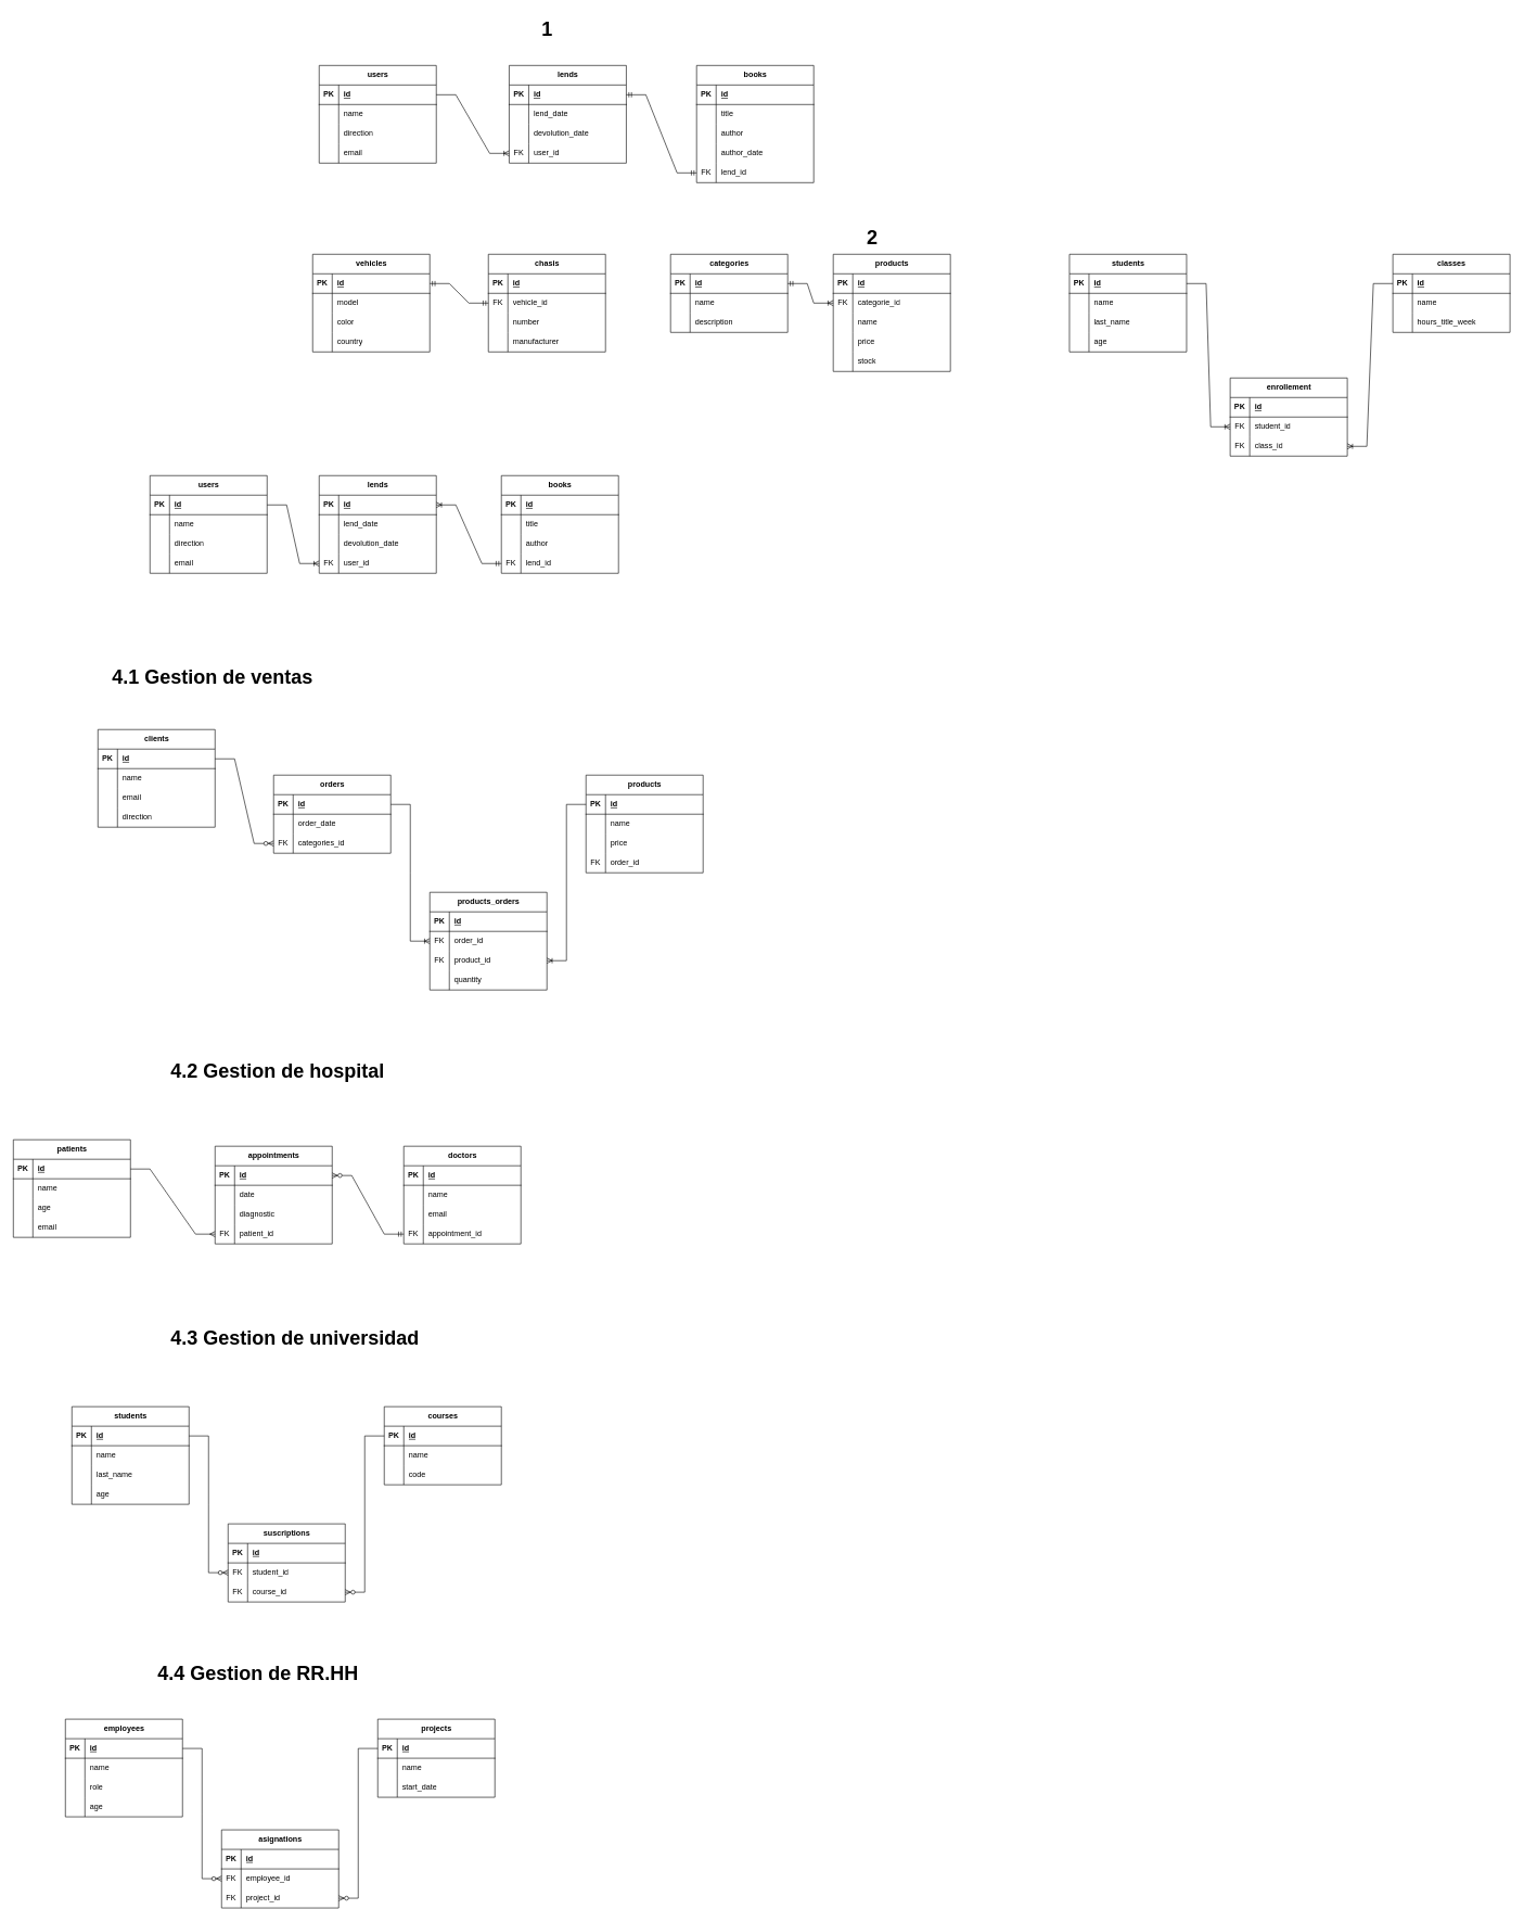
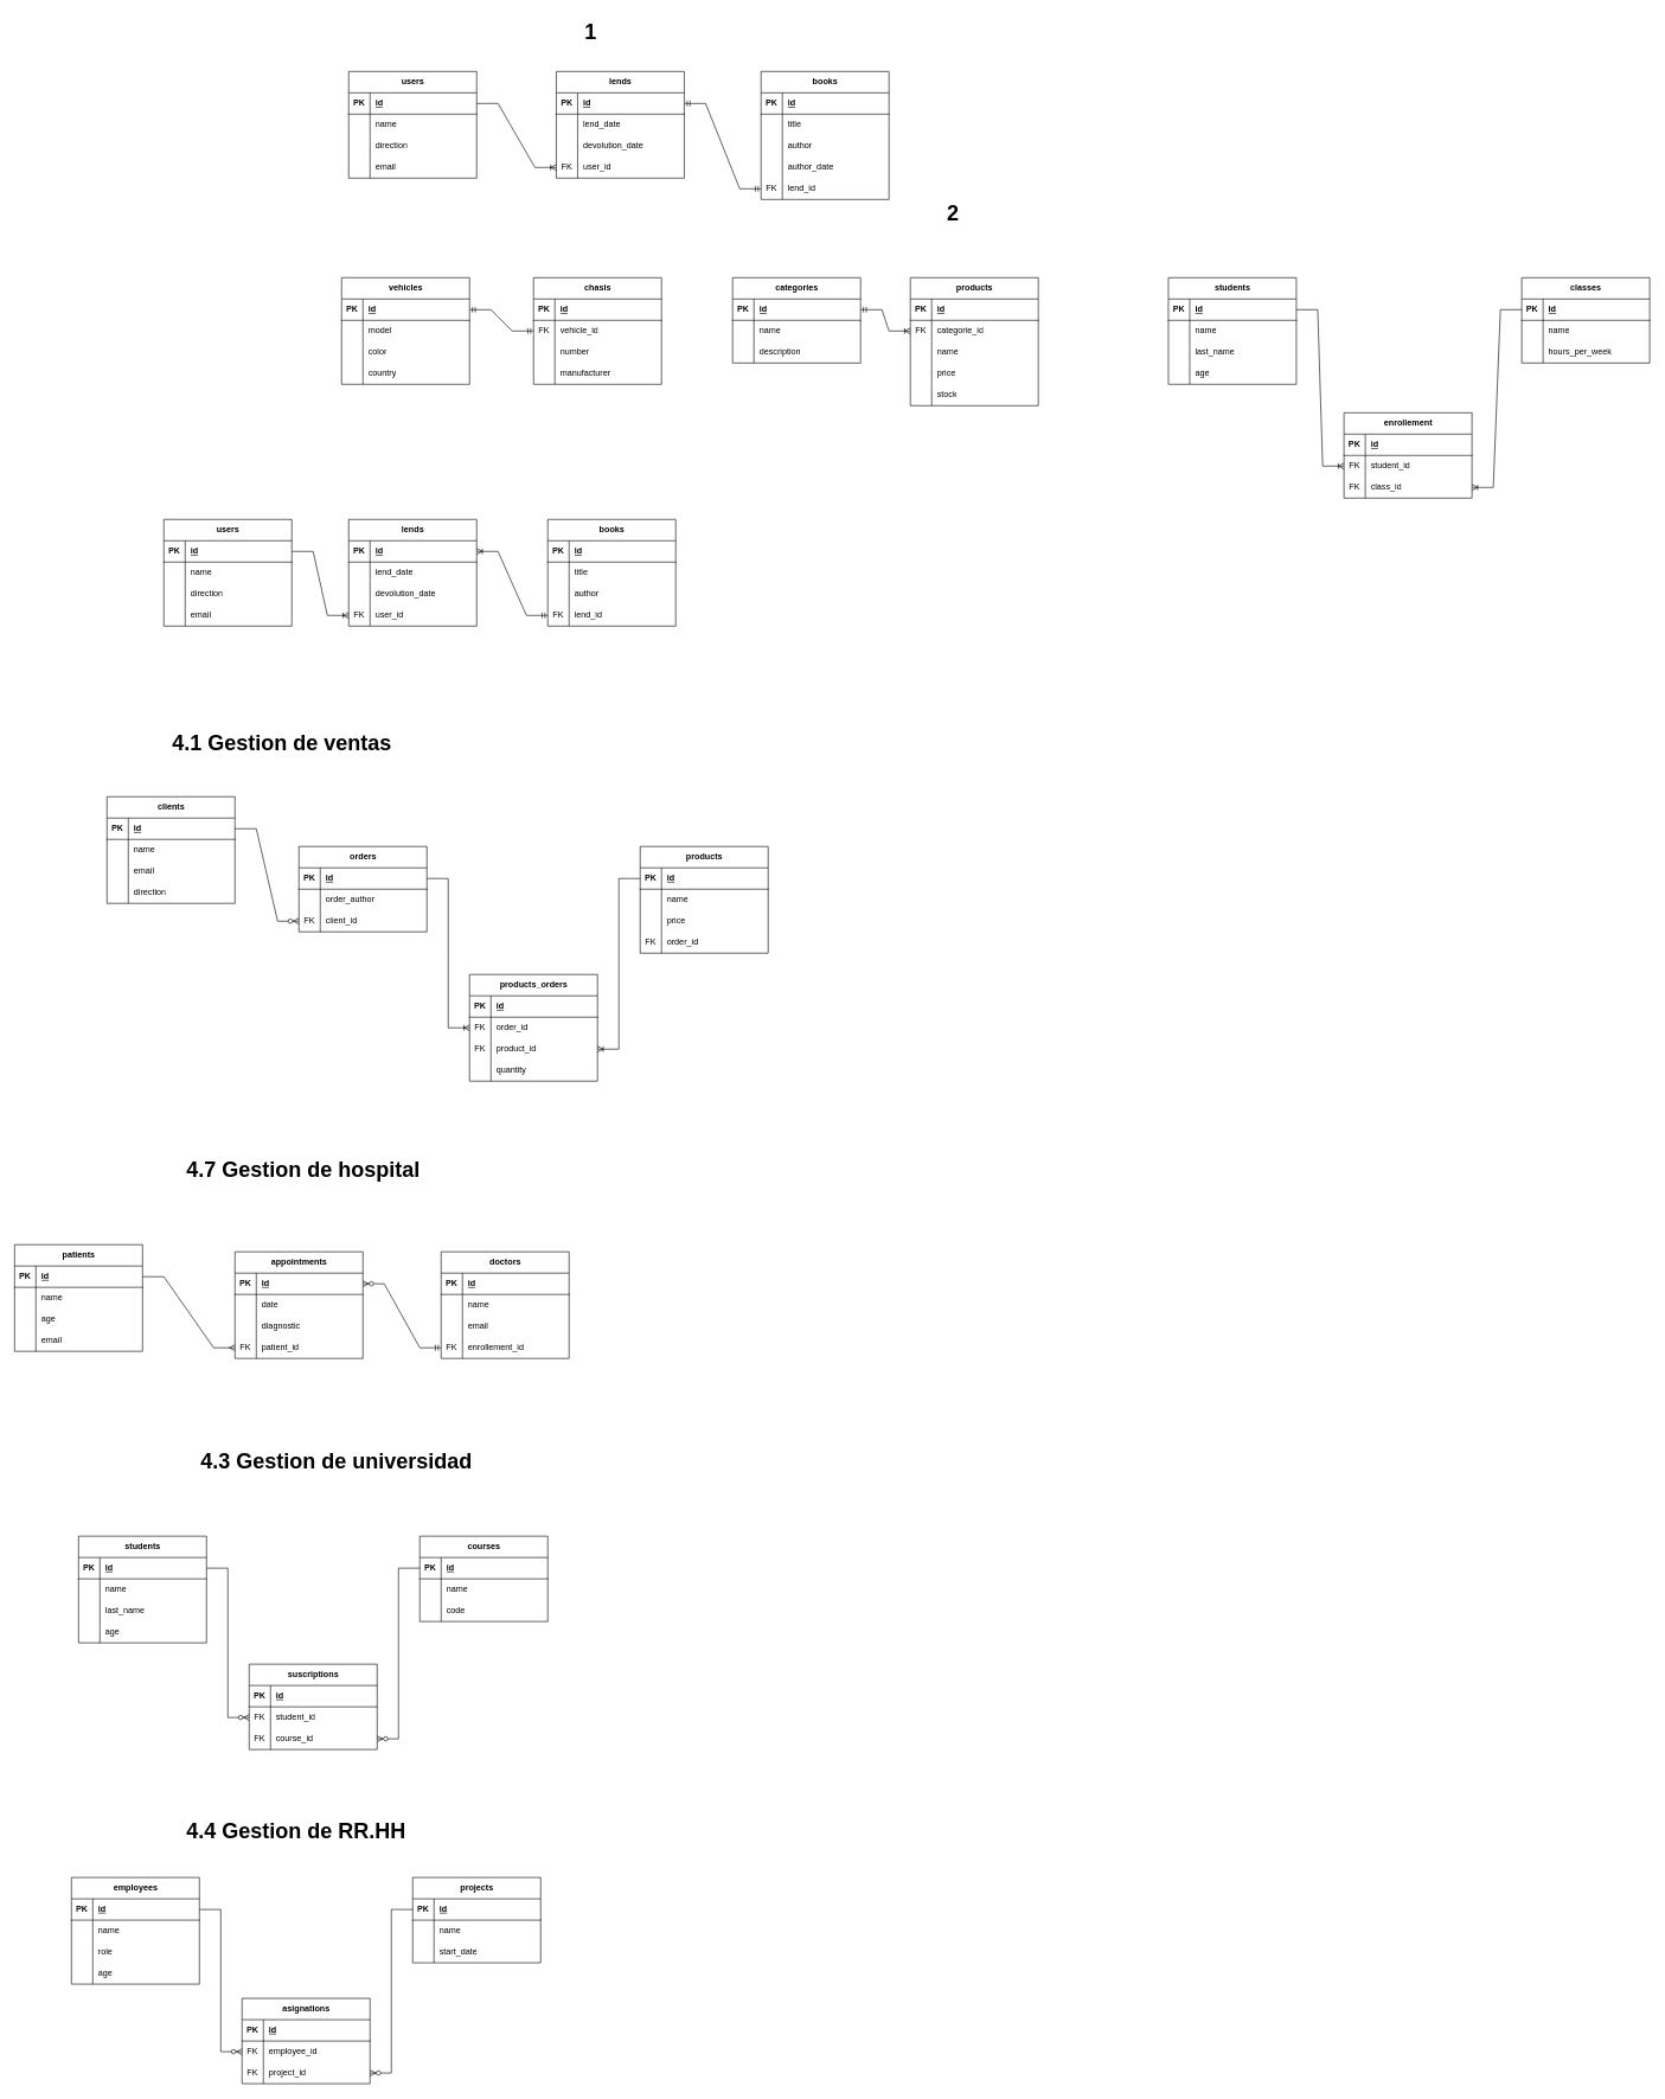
- <mxCell id="135" value="&lt;span style=&quot;color: rgb(0, 0, 0); font-family: Helvetica; font-style: normal; font-variant-ligatures: normal; font-variant-caps: normal; font-weight: 700; letter-spacing: normal; orphans: 2; text-align: center; text-indent: 0px; text-transform: none; widows: 2; word-spacing: 0px; -webkit-text-stroke-width: 0px; white-space: nowrap; background-color: rgb(251, 251, 251); text-decoration-thickness: initial; text-decoration-style: initial; text-decoration-color: initial; float: none; display: inline !important;&quot;&gt;&lt;font style=&quot;font-size: 30px;&quot;&gt;1&lt;/font&gt;&lt;/span&gt;" style="text;whiteSpace=wrap;html=1;" vertex="1" parent="1"><mxGeometry x="830" y="20" width="30" height="50" as="geometry" /></mxCell>
+ <mxCell id="135" value="&lt;span style=&quot;color: rgb(0, 0, 0); font-family: Helvetica; font-style: normal; font-variant-ligatures: normal; font-variant-caps: normal; font-weight: 700; letter-spacing: normal; orphans: 2; text-align: center; text-indent: 0px; text-transform: none; widows: 2; word-spacing: 0px; -webkit-text-stroke-width: 0px; white-space: nowrap; background-color: rgb(251, 251, 251); text-decoration-thickness: initial; text-decoration-style: initial; text-decoration-color: initial; float: none; display: inline !important;&quot;&gt;&lt;font style=&quot;font-size: 30px;&quot;&gt;1&lt;/font&gt;&lt;/span&gt;" style="text;whiteSpace=wrap;html=1;" vertex="1" parent="1"><mxGeometry x="820" y="20" width="30" height="50" as="geometry" /></mxCell>
- <mxCell id="136" value="&lt;span style=&quot;color: rgb(0, 0, 0); font-family: Helvetica; font-style: normal; font-variant-ligatures: normal; font-variant-caps: normal; font-weight: 700; letter-spacing: normal; orphans: 2; text-align: center; text-indent: 0px; text-transform: none; widows: 2; word-spacing: 0px; -webkit-text-stroke-width: 0px; white-space: nowrap; background-color: rgb(251, 251, 251); text-decoration-thickness: initial; text-decoration-style: initial; text-decoration-color: initial; float: none; display: inline !important;&quot;&gt;&lt;font style=&quot;font-size: 30px;&quot;&gt;2&lt;/font&gt;&lt;/span&gt;" style="text;whiteSpace=wrap;html=1;" vertex="1" parent="1"><mxGeometry x="1330" y="340" width="40" height="50" as="geometry" /></mxCell>
+ <mxCell id="136" value="&lt;span style=&quot;color: rgb(0, 0, 0); font-family: Helvetica; font-style: normal; font-variant-ligatures: normal; font-variant-caps: normal; font-weight: 700; letter-spacing: normal; orphans: 2; text-align: center; text-indent: 0px; text-transform: none; widows: 2; word-spacing: 0px; -webkit-text-stroke-width: 0px; white-space: nowrap; background-color: rgb(251, 251, 251); text-decoration-thickness: initial; text-decoration-style: initial; text-decoration-color: initial; float: none; display: inline !important;&quot;&gt;&lt;font style=&quot;font-size: 30px;&quot;&gt;2&lt;/font&gt;&lt;/span&gt;" style="text;whiteSpace=wrap;html=1;" vertex="1" parent="1"><mxGeometry x="1330" y="275" width="40" height="50" as="geometry" /></mxCell>
- <mxCell id="122" value="hours_title_week" style="shape=partialRectangle;connectable=0;fillColor=none;top=0;left=0;bottom=0;right=0;align=left;spacingLeft=6;overflow=hidden;whiteSpace=wrap;html=1;" vertex="1" parent="120"><mxGeometry x="30" width="150" height="30" as="geometry"><mxRectangle width="150" height="30" as="alternateBounds" /></mxGeometry></mxCell>
+ <mxCell id="122" value="hours_per_week" style="shape=partialRectangle;connectable=0;fillColor=none;top=0;left=0;bottom=0;right=0;align=left;spacingLeft=6;overflow=hidden;whiteSpace=wrap;html=1;" vertex="1" parent="120"><mxGeometry x="30" width="150" height="30" as="geometry"><mxRectangle width="150" height="30" as="alternateBounds" /></mxGeometry></mxCell>
- <mxCell id="178" value="&lt;div style=&quot;text-align: center;&quot;&gt;&lt;span style=&quot;font-size: 30px; text-wrap: nowrap;&quot;&gt;&lt;b&gt;4.1 Gestion de ventas&lt;/b&gt;&lt;/span&gt;&lt;/div&gt;" style="text;whiteSpace=wrap;html=1;" vertex="1" parent="1"><mxGeometry x="170" y="1015" width="320" height="50" as="geometry" /></mxCell>
+ <mxCell id="178" value="&lt;div style=&quot;text-align: center;&quot;&gt;&lt;span style=&quot;font-size: 30px; text-wrap: nowrap;&quot;&gt;&lt;b&gt;4.1 Gestion de ventas&lt;/b&gt;&lt;/span&gt;&lt;/div&gt;" style="text;whiteSpace=wrap;html=1;" vertex="1" parent="1"><mxGeometry x="240" y="1020" width="320" height="50" as="geometry" /></mxCell>
- <mxCell id="211" value="order_date" style="shape=partialRectangle;connectable=0;fillColor=none;top=0;left=0;bottom=0;right=0;align=left;spacingLeft=6;overflow=hidden;whiteSpace=wrap;html=1;" vertex="1" parent="209"><mxGeometry x="30" width="150" height="30" as="geometry"><mxRectangle width="150" height="30" as="alternateBounds" /></mxGeometry></mxCell>
+ <mxCell id="211" value="order_author" style="shape=partialRectangle;connectable=0;fillColor=none;top=0;left=0;bottom=0;right=0;align=left;spacingLeft=6;overflow=hidden;whiteSpace=wrap;html=1;" vertex="1" parent="209"><mxGeometry x="30" width="150" height="30" as="geometry"><mxRectangle width="150" height="30" as="alternateBounds" /></mxGeometry></mxCell>
- <mxCell id="214" value="categories_id" style="shape=partialRectangle;connectable=0;fillColor=none;top=0;left=0;bottom=0;right=0;align=left;spacingLeft=6;overflow=hidden;whiteSpace=wrap;html=1;" vertex="1" parent="212"><mxGeometry x="30" width="150" height="30" as="geometry"><mxRectangle width="150" height="30" as="alternateBounds" /></mxGeometry></mxCell>
+ <mxCell id="214" value="client_id" style="shape=partialRectangle;connectable=0;fillColor=none;top=0;left=0;bottom=0;right=0;align=left;spacingLeft=6;overflow=hidden;whiteSpace=wrap;html=1;" vertex="1" parent="212"><mxGeometry x="30" width="150" height="30" as="geometry"><mxRectangle width="150" height="30" as="alternateBounds" /></mxGeometry></mxCell>
- <mxCell id="231" value="&lt;div style=&quot;text-align: center;&quot;&gt;&lt;span style=&quot;font-size: 30px; text-wrap: nowrap;&quot;&gt;&lt;b&gt;4.2 Gestion de hospital&lt;/b&gt;&lt;/span&gt;&lt;/div&gt;" style="text;whiteSpace=wrap;html=1;" vertex="1" parent="1"><mxGeometry x="260" y="1620" width="360" height="50" as="geometry" /></mxCell>
+ <mxCell id="231" value="&lt;div style=&quot;text-align: center;&quot;&gt;&lt;span style=&quot;font-size: 30px; text-wrap: nowrap;&quot;&gt;&lt;b&gt;4.7 Gestion de hospital&lt;/b&gt;&lt;/span&gt;&lt;/div&gt;" style="text;whiteSpace=wrap;html=1;" vertex="1" parent="1"><mxGeometry x="260" y="1620" width="360" height="50" as="geometry" /></mxCell>
- <mxCell id="270" value="appointment_id" style="shape=partialRectangle;connectable=0;fillColor=none;top=0;left=0;bottom=0;right=0;align=left;spacingLeft=6;overflow=hidden;whiteSpace=wrap;html=1;" vertex="1" parent="268"><mxGeometry x="30" width="150" height="30" as="geometry"><mxRectangle width="150" height="30" as="alternateBounds" /></mxGeometry></mxCell>
+ <mxCell id="270" value="enrollement_id" style="shape=partialRectangle;connectable=0;fillColor=none;top=0;left=0;bottom=0;right=0;align=left;spacingLeft=6;overflow=hidden;whiteSpace=wrap;html=1;" vertex="1" parent="268"><mxGeometry x="30" width="150" height="30" as="geometry"><mxRectangle width="150" height="30" as="alternateBounds" /></mxGeometry></mxCell>
- <mxCell id="273" value="&lt;div style=&quot;text-align: center;&quot;&gt;&lt;span style=&quot;font-size: 30px; text-wrap: nowrap;&quot;&gt;&lt;b&gt;4.3 Gestion de universidad&lt;/b&gt;&lt;/span&gt;&lt;/div&gt;" style="text;whiteSpace=wrap;html=1;" vertex="1" parent="1"><mxGeometry x="260" y="2030" width="400" height="50" as="geometry" /></mxCell>
+ <mxCell id="273" value="&lt;div style=&quot;text-align: center;&quot;&gt;&lt;span style=&quot;font-size: 30px; text-wrap: nowrap;&quot;&gt;&lt;b&gt;4.3 Gestion de universidad&lt;/b&gt;&lt;/span&gt;&lt;/div&gt;" style="text;whiteSpace=wrap;html=1;" vertex="1" parent="1"><mxGeometry x="280" y="2030" width="400" height="50" as="geometry" /></mxCell>
- <mxCell id="309" value="&lt;div style=&quot;text-align: center;&quot;&gt;&lt;span style=&quot;font-size: 30px; text-wrap: nowrap;&quot;&gt;&lt;b&gt;4.4&amp;nbsp;Gestion de RR.HH&lt;/b&gt;&lt;/span&gt;&lt;/div&gt;" style="text;whiteSpace=wrap;html=1;" vertex="1" parent="1"><mxGeometry x="240" y="2545" width="400" height="50" as="geometry" /></mxCell>
+ <mxCell id="309" value="&lt;div style=&quot;text-align: center;&quot;&gt;&lt;span style=&quot;font-size: 30px; text-wrap: nowrap;&quot;&gt;&lt;b&gt;4.4&amp;nbsp;Gestion de RR.HH&lt;/b&gt;&lt;/span&gt;&lt;/div&gt;" style="text;whiteSpace=wrap;html=1;" vertex="1" parent="1"><mxGeometry x="260" y="2550" width="400" height="50" as="geometry" /></mxCell>
